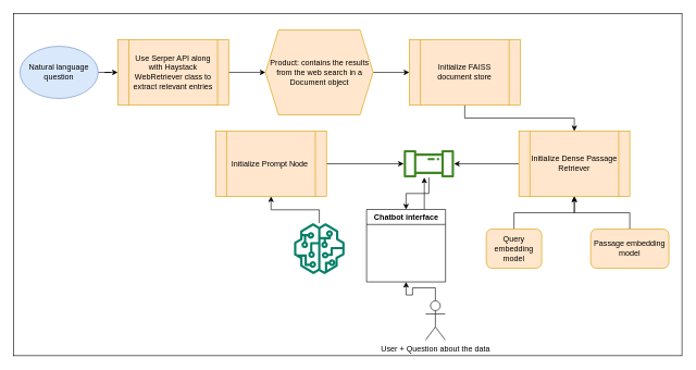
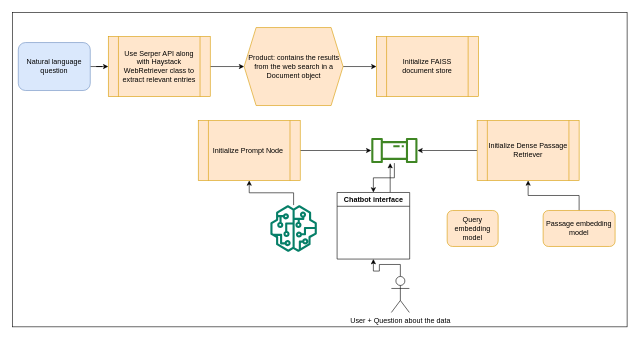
- <mxCell id="4" value="&lt;font color=&quot;#000000&quot;&gt;Natural language question&lt;/font&gt;" style="ellipse;whiteSpace=wrap;html=1;fillColor=#dae8fc;strokeColor=#6c8ebf;" vertex="1" parent="1"><mxGeometry x="30" y="70" width="120" height="80" as="geometry" /></mxCell>
+ <mxCell id="4" value="&lt;font color=&quot;#000000&quot;&gt;Natural language question&lt;/font&gt;" style="whiteSpace=wrap;html=1;fillColor=#dae8fc;strokeColor=#6c8ebf;rounded=1;" vertex="1" parent="1"><mxGeometry x="30" y="70" width="120" height="80" as="geometry" /></mxCell>
- <mxCell id="9" value="" style="edgeStyle=orthogonalEdgeStyle;rounded=0;orthogonalLoop=1;jettySize=auto;html=1;" edge="1" parent="1" source="10" target="12"><mxGeometry relative="1" as="geometry" /></mxCell>
- <mxCell id="13" value="" style="edgeStyle=orthogonalEdgeStyle;rounded=0;orthogonalLoop=1;jettySize=auto;html=1;" edge="1" parent="1" source="14" target="12"><mxGeometry relative="1" as="geometry" /></mxCell>
